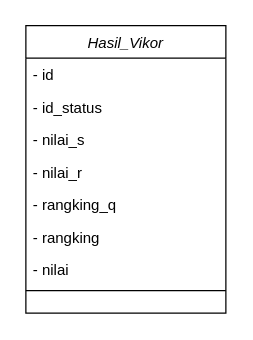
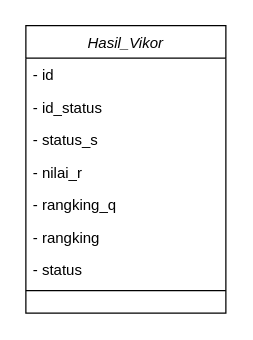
- <mxCell id="5" value="- nilai_s" style="text;align=left;verticalAlign=top;spacingLeft=4;spacingRight=4;overflow=hidden;rotatable=0;points=[[0,0.5],[1,0.5]];portConstraint=eastwest;rounded=0;shadow=0;html=0;" vertex="1" parent="2"><mxGeometry y="78" width="160" height="26" as="geometry" /></mxCell>
+ <mxCell id="5" value="- status_s" style="text;align=left;verticalAlign=top;spacingLeft=4;spacingRight=4;overflow=hidden;rotatable=0;points=[[0,0.5],[1,0.5]];portConstraint=eastwest;rounded=0;shadow=0;html=0;" vertex="1" parent="2"><mxGeometry y="78" width="160" height="26" as="geometry" /></mxCell>
- <mxCell id="9" value="- nilai" style="text;align=left;verticalAlign=top;spacingLeft=4;spacingRight=4;overflow=hidden;rotatable=0;points=[[0,0.5],[1,0.5]];portConstraint=eastwest;rounded=0;shadow=0;html=0;" vertex="1" parent="2"><mxGeometry y="182" width="160" height="26" as="geometry" /></mxCell>
+ <mxCell id="9" value="- status" style="text;align=left;verticalAlign=top;spacingLeft=4;spacingRight=4;overflow=hidden;rotatable=0;points=[[0,0.5],[1,0.5]];portConstraint=eastwest;rounded=0;shadow=0;html=0;" vertex="1" parent="2"><mxGeometry y="182" width="160" height="26" as="geometry" /></mxCell>
